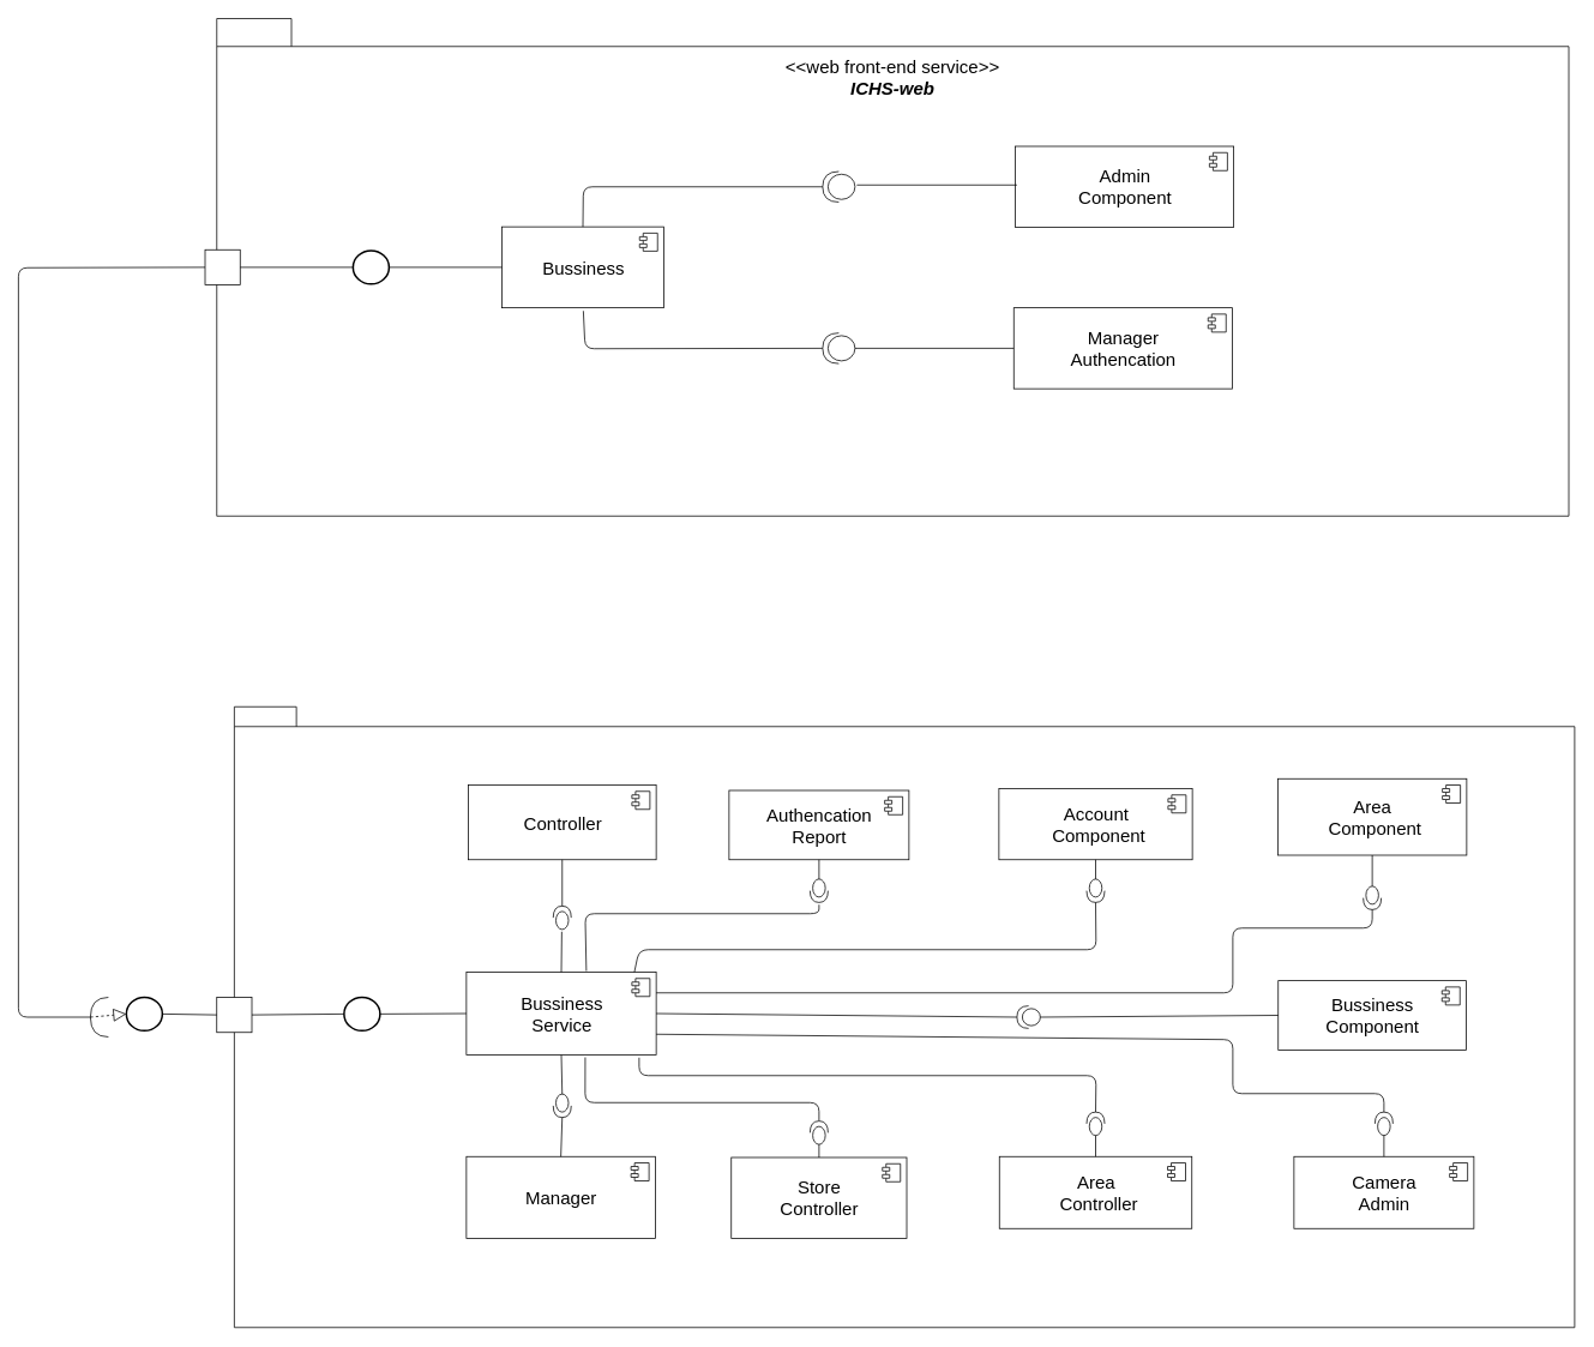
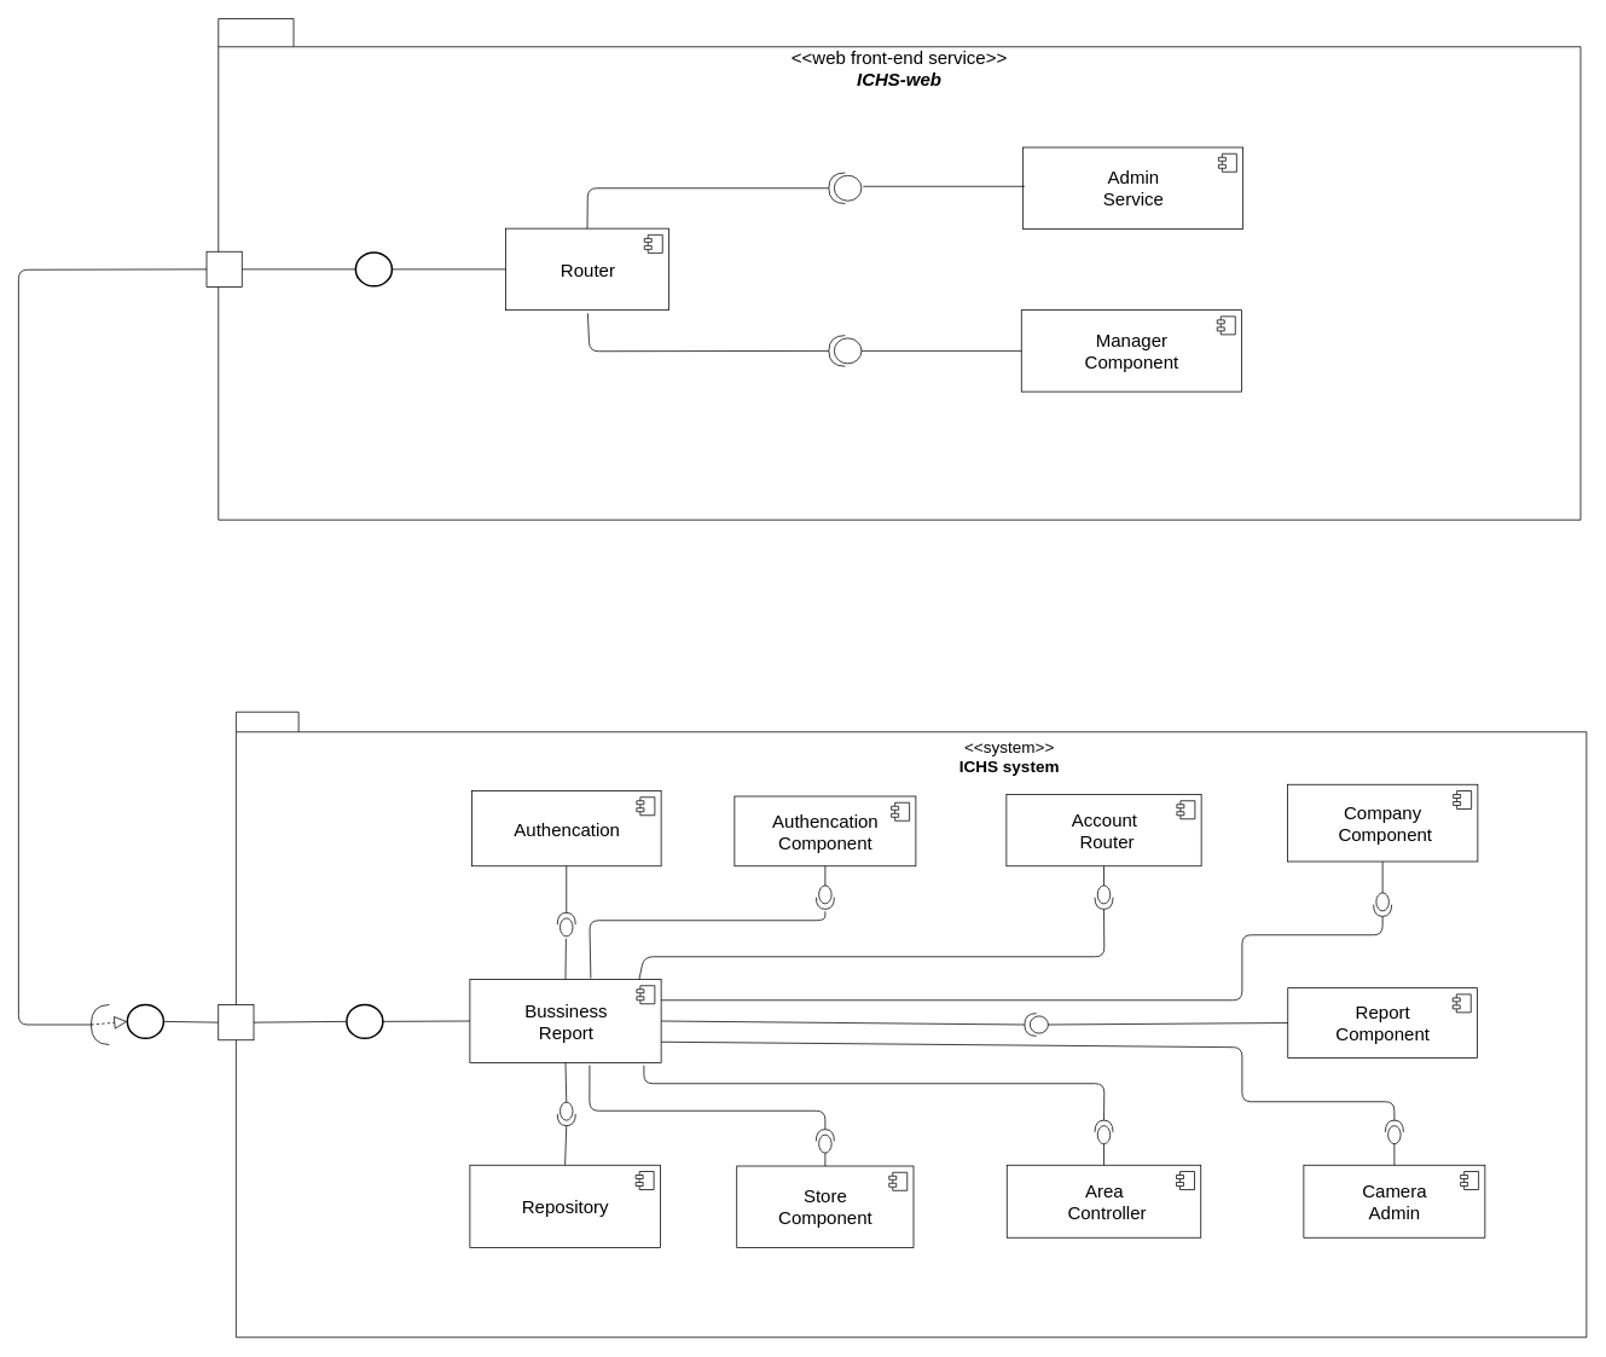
- <mxCell id="67" value="&lt;font style=&quot;font-size: 20px&quot;&gt;&amp;lt;&amp;lt;web front-end service&amp;gt;&amp;gt;&lt;br&gt;&lt;b&gt;&lt;i&gt;ICHS-web&lt;/i&gt;&lt;/b&gt;&lt;br&gt;&lt;/font&gt;" style="text;html=1;strokeColor=none;fillColor=none;align=center;verticalAlign=middle;whiteSpace=wrap;rounded=0;" vertex="1" parent="1"><mxGeometry x="843" y="75" width="298" height="20" as="geometry" /></mxCell>
+ <mxCell id="67" value="&lt;font style=&quot;font-size: 20px&quot;&gt;&amp;lt;&amp;lt;web front-end service&amp;gt;&amp;gt;&lt;br&gt;&lt;b&gt;&lt;i&gt;ICHS-web&lt;/i&gt;&lt;/b&gt;&lt;br&gt;&lt;/font&gt;" style="text;html=1;strokeColor=none;fillColor=none;align=center;verticalAlign=middle;whiteSpace=wrap;rounded=0;" vertex="1" parent="1"><mxGeometry x="843" y="65" width="298" height="20" as="geometry" /></mxCell>
- <mxCell id="68" value="&lt;span style=&quot;font-size: 20px&quot;&gt;Admin&lt;br&gt;Component&lt;br&gt;&lt;/span&gt;" style="html=1;" vertex="1" parent="1"><mxGeometry x="1128" y="162" width="243" height="90" as="geometry" /></mxCell>
+ <mxCell id="68" value="&lt;span style=&quot;font-size: 20px&quot;&gt;Admin&lt;br&gt;Service&lt;br&gt;&lt;/span&gt;" style="html=1;" vertex="1" parent="1"><mxGeometry x="1128" y="162" width="243" height="90" as="geometry" /></mxCell>
- <mxCell id="63" value="&lt;font style=&quot;font-size: 20px&quot;&gt;Bussiness&lt;/font&gt;" style="html=1;" vertex="1" parent="1"><mxGeometry x="557.5" y="251.5" width="180" height="90" as="geometry" /></mxCell>
+ <mxCell id="63" value="&lt;font style=&quot;font-size: 20px&quot;&gt;Router&lt;/font&gt;" style="html=1;" vertex="1" parent="1"><mxGeometry x="557.5" y="251.5" width="180" height="90" as="geometry" /></mxCell>
- <mxCell id="70" value="&lt;span style=&quot;font-size: 20px&quot;&gt;Manager&lt;br&gt;Authencation&lt;br&gt;&lt;/span&gt;" style="html=1;" vertex="1" parent="1"><mxGeometry x="1126.5" y="341.5" width="243" height="90" as="geometry" /></mxCell>
+ <mxCell id="70" value="&lt;span style=&quot;font-size: 20px&quot;&gt;Manager&lt;br&gt;Component&lt;br&gt;&lt;/span&gt;" style="html=1;" vertex="1" parent="1"><mxGeometry x="1126.5" y="341.5" width="243" height="90" as="geometry" /></mxCell>
+ <mxCell id="3" value="&lt;font style=&quot;font-size: 18px&quot;&gt;&amp;lt;&amp;lt;system&amp;gt;&amp;gt;&lt;br&gt;&lt;b&gt;ICHS system&lt;/b&gt;&lt;/font&gt;" style="text;html=1;strokeColor=none;fillColor=none;align=center;verticalAlign=middle;whiteSpace=wrap;rounded=0;" parent="1" vertex="1"><mxGeometry x="1029" y="825" width="169" height="20" as="geometry" /></mxCell>
- <mxCell id="14" value="&lt;font style=&quot;font-size: 20px&quot;&gt;Area&lt;br&gt;&amp;nbsp;Component&lt;/font&gt;" style="html=1;gradientColor=none;" parent="1" vertex="1"><mxGeometry x="1420" y="865" width="210" height="85" as="geometry" /></mxCell>
+ <mxCell id="14" value="&lt;font style=&quot;font-size: 20px&quot;&gt;Company&lt;br&gt;&amp;nbsp;Component&lt;/font&gt;" style="html=1;gradientColor=none;" parent="1" vertex="1"><mxGeometry x="1420" y="865" width="210" height="85" as="geometry" /></mxCell>
- <mxCell id="6" value="&lt;font style=&quot;font-size: 20px&quot;&gt;Controller&lt;/font&gt;" style="html=1;gradientColor=none;" parent="1" vertex="1"><mxGeometry x="520" y="872" width="209" height="83" as="geometry" /></mxCell>
+ <mxCell id="6" value="&lt;font style=&quot;font-size: 20px&quot;&gt;Authencation&lt;/font&gt;" style="html=1;gradientColor=none;" parent="1" vertex="1"><mxGeometry x="520" y="872" width="209" height="83" as="geometry" /></mxCell>
- <mxCell id="12" value="&lt;font style=&quot;font-size: 20px&quot;&gt;Account&lt;br&gt;&amp;nbsp;Component&lt;/font&gt;" style="html=1;gradientColor=none;" parent="1" vertex="1"><mxGeometry x="1110" y="876" width="215" height="79" as="geometry" /></mxCell>
+ <mxCell id="12" value="&lt;font style=&quot;font-size: 20px&quot;&gt;Account&lt;br&gt;&amp;nbsp;Router&lt;/font&gt;" style="html=1;gradientColor=none;" parent="1" vertex="1"><mxGeometry x="1110" y="876" width="215" height="79" as="geometry" /></mxCell>
- <mxCell id="4" value="&lt;font style=&quot;font-size: 20px&quot;&gt;Authencation&lt;br&gt;Report&lt;/font&gt;" style="html=1;gradientColor=none;" parent="1" vertex="1"><mxGeometry x="810" y="878" width="200" height="77" as="geometry" /></mxCell>
+ <mxCell id="4" value="&lt;font style=&quot;font-size: 20px&quot;&gt;Authencation&lt;br&gt;Component&lt;/font&gt;" style="html=1;gradientColor=none;" parent="1" vertex="1"><mxGeometry x="810" y="878" width="200" height="77" as="geometry" /></mxCell>
- <mxCell id="8" value="&lt;font style=&quot;font-size: 20px&quot;&gt;Bussiness &lt;br&gt;Service&lt;/font&gt;" style="html=1;gradientColor=none;" parent="1" vertex="1"><mxGeometry x="518" y="1080" width="211" height="92" as="geometry" /></mxCell>
+ <mxCell id="8" value="&lt;font style=&quot;font-size: 20px&quot;&gt;Bussiness &lt;br&gt;Report&lt;/font&gt;" style="html=1;gradientColor=none;" parent="1" vertex="1"><mxGeometry x="518" y="1080" width="211" height="92" as="geometry" /></mxCell>
- <mxCell id="22" value="&lt;font style=&quot;font-size: 20px&quot;&gt;Bussiness &lt;br&gt;Component&lt;/font&gt;" style="html=1;gradientColor=none;" parent="1" vertex="1"><mxGeometry x="1420.5" y="1089.5" width="209" height="77" as="geometry" /></mxCell>
+ <mxCell id="22" value="&lt;font style=&quot;font-size: 20px&quot;&gt;Report &lt;br&gt;Component&lt;/font&gt;" style="html=1;gradientColor=none;" parent="1" vertex="1"><mxGeometry x="1420.5" y="1089.5" width="209" height="77" as="geometry" /></mxCell>
- <mxCell id="10" value="&lt;font style=&quot;font-size: 20px&quot;&gt;Manager&lt;/font&gt;" style="html=1;gradientColor=none;" parent="1" vertex="1"><mxGeometry x="518" y="1285" width="210" height="91" as="geometry" /></mxCell>
+ <mxCell id="10" value="&lt;font style=&quot;font-size: 20px&quot;&gt;Repository&lt;/font&gt;" style="html=1;gradientColor=none;" parent="1" vertex="1"><mxGeometry x="518" y="1285" width="210" height="91" as="geometry" /></mxCell>
- <mxCell id="16" value="&lt;font style=&quot;font-size: 20px&quot;&gt;Store &lt;br&gt;Controller&lt;/font&gt;" style="html=1;gradientColor=none;" parent="1" vertex="1"><mxGeometry x="812.5" y="1286" width="195" height="90" as="geometry" /></mxCell>
+ <mxCell id="16" value="&lt;font style=&quot;font-size: 20px&quot;&gt;Store &lt;br&gt;Component&lt;/font&gt;" style="html=1;gradientColor=none;" parent="1" vertex="1"><mxGeometry x="812.5" y="1286" width="195" height="90" as="geometry" /></mxCell>
